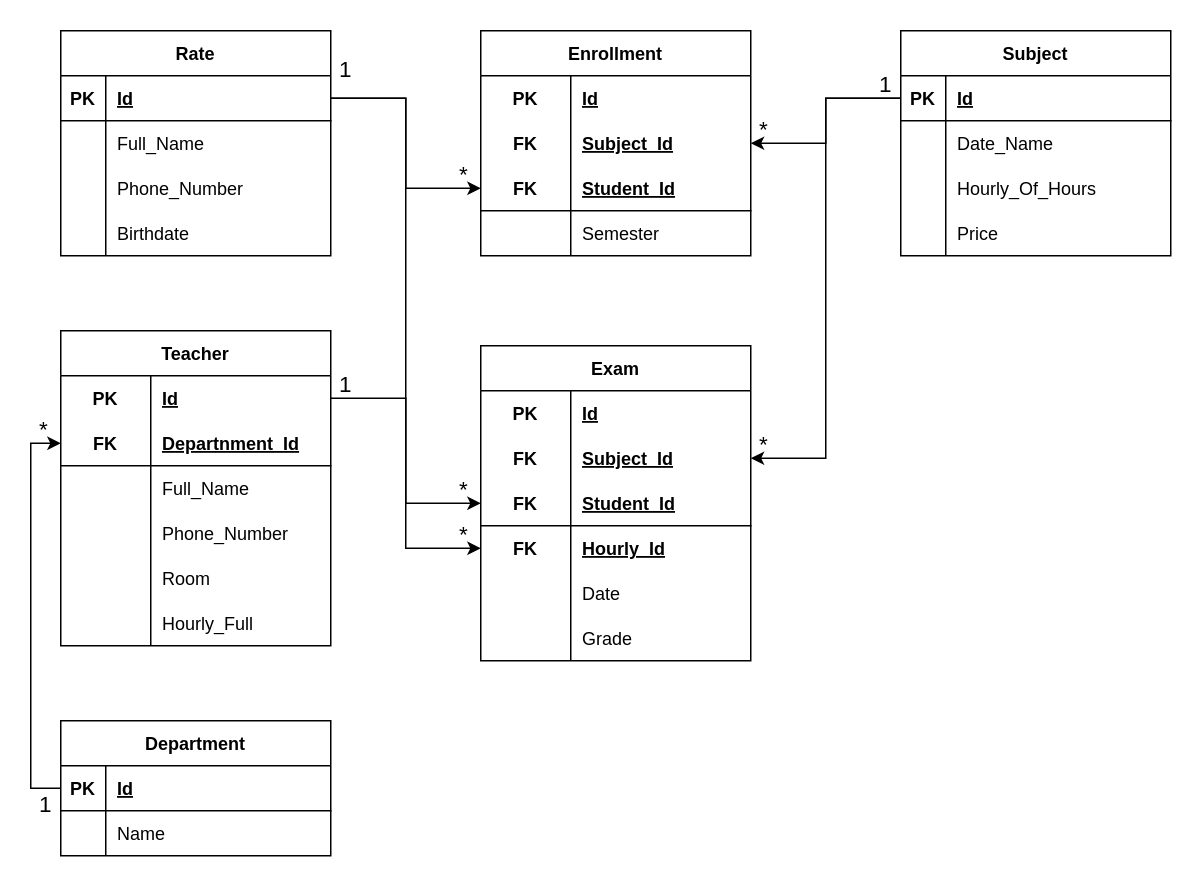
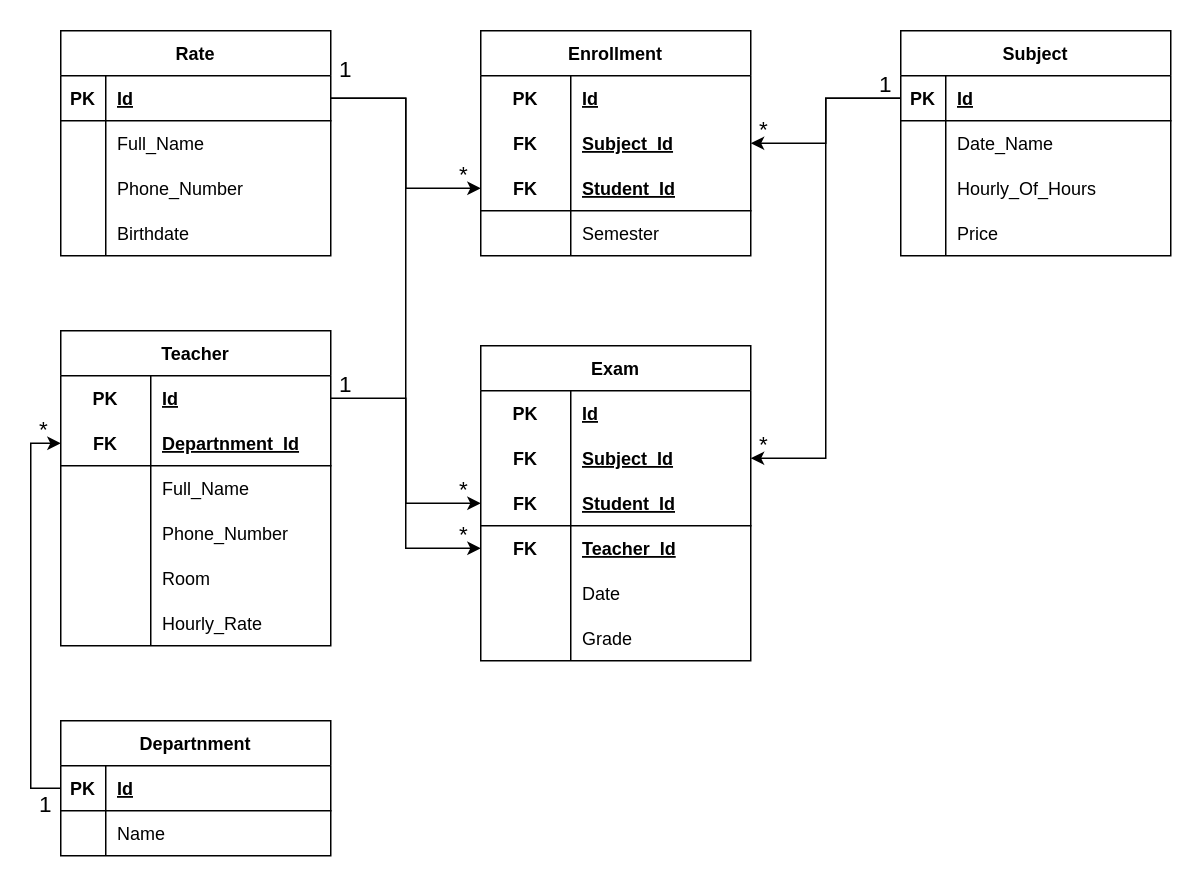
- <mxCell id="79" value="Hourly_Id" style="shape=partialRectangle;connectable=0;fillColor=none;top=0;left=0;bottom=0;right=0;align=left;spacingLeft=6;fontStyle=5;overflow=hidden;" parent="77" vertex="1"><mxGeometry x="60" width="120" height="30" as="geometry"><mxRectangle width="120" height="30" as="alternateBounds" /></mxGeometry></mxCell>
+ <mxCell id="79" value="Teacher_Id" style="shape=partialRectangle;connectable=0;fillColor=none;top=0;left=0;bottom=0;right=0;align=left;spacingLeft=6;fontStyle=5;overflow=hidden;" parent="77" vertex="1"><mxGeometry x="60" width="120" height="30" as="geometry"><mxRectangle width="120" height="30" as="alternateBounds" /></mxGeometry></mxCell>
- <mxCell id="33" value="Hourly_Full" style="shape=partialRectangle;connectable=0;fillColor=none;top=0;left=0;bottom=0;right=0;align=left;spacingLeft=6;overflow=hidden;" parent="31" vertex="1"><mxGeometry x="60" width="120" height="30" as="geometry"><mxRectangle width="120" height="30" as="alternateBounds" /></mxGeometry></mxCell>
+ <mxCell id="33" value="Hourly_Rate" style="shape=partialRectangle;connectable=0;fillColor=none;top=0;left=0;bottom=0;right=0;align=left;spacingLeft=6;overflow=hidden;" parent="31" vertex="1"><mxGeometry x="60" width="120" height="30" as="geometry"><mxRectangle width="120" height="30" as="alternateBounds" /></mxGeometry></mxCell>
- <mxCell id="60" value="Department" style="shape=table;startSize=30;container=1;collapsible=1;childLayout=tableLayout;fixedRows=1;rowLines=0;fontStyle=1;align=center;resizeLast=1;" parent="1" vertex="1"><mxGeometry x="40" y="480" width="180" height="90" as="geometry" /></mxCell>
+ <mxCell id="60" value="Departnment" style="shape=table;startSize=30;container=1;collapsible=1;childLayout=tableLayout;fixedRows=1;rowLines=0;fontStyle=1;align=center;resizeLast=1;" parent="1" vertex="1"><mxGeometry x="40" y="480" width="180" height="90" as="geometry" /></mxCell>
